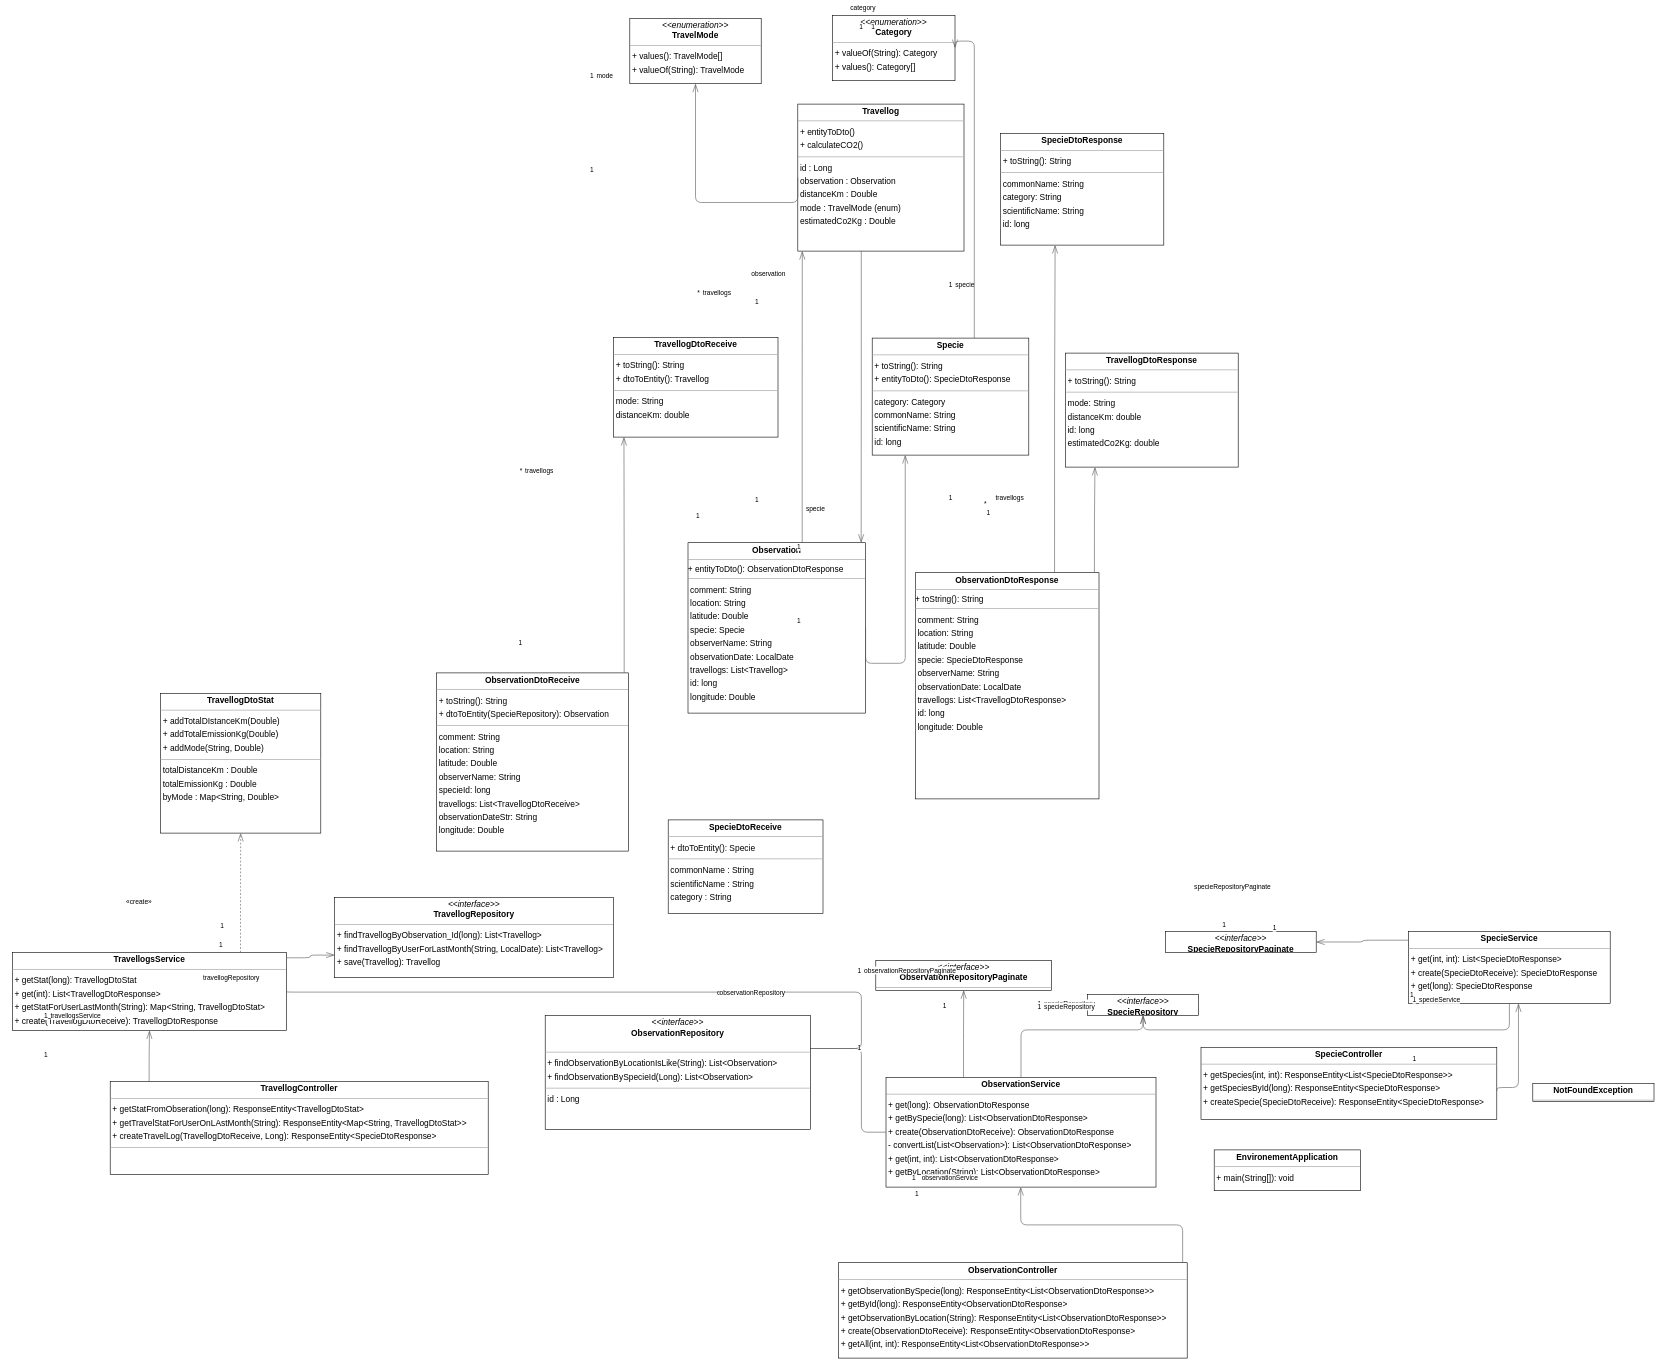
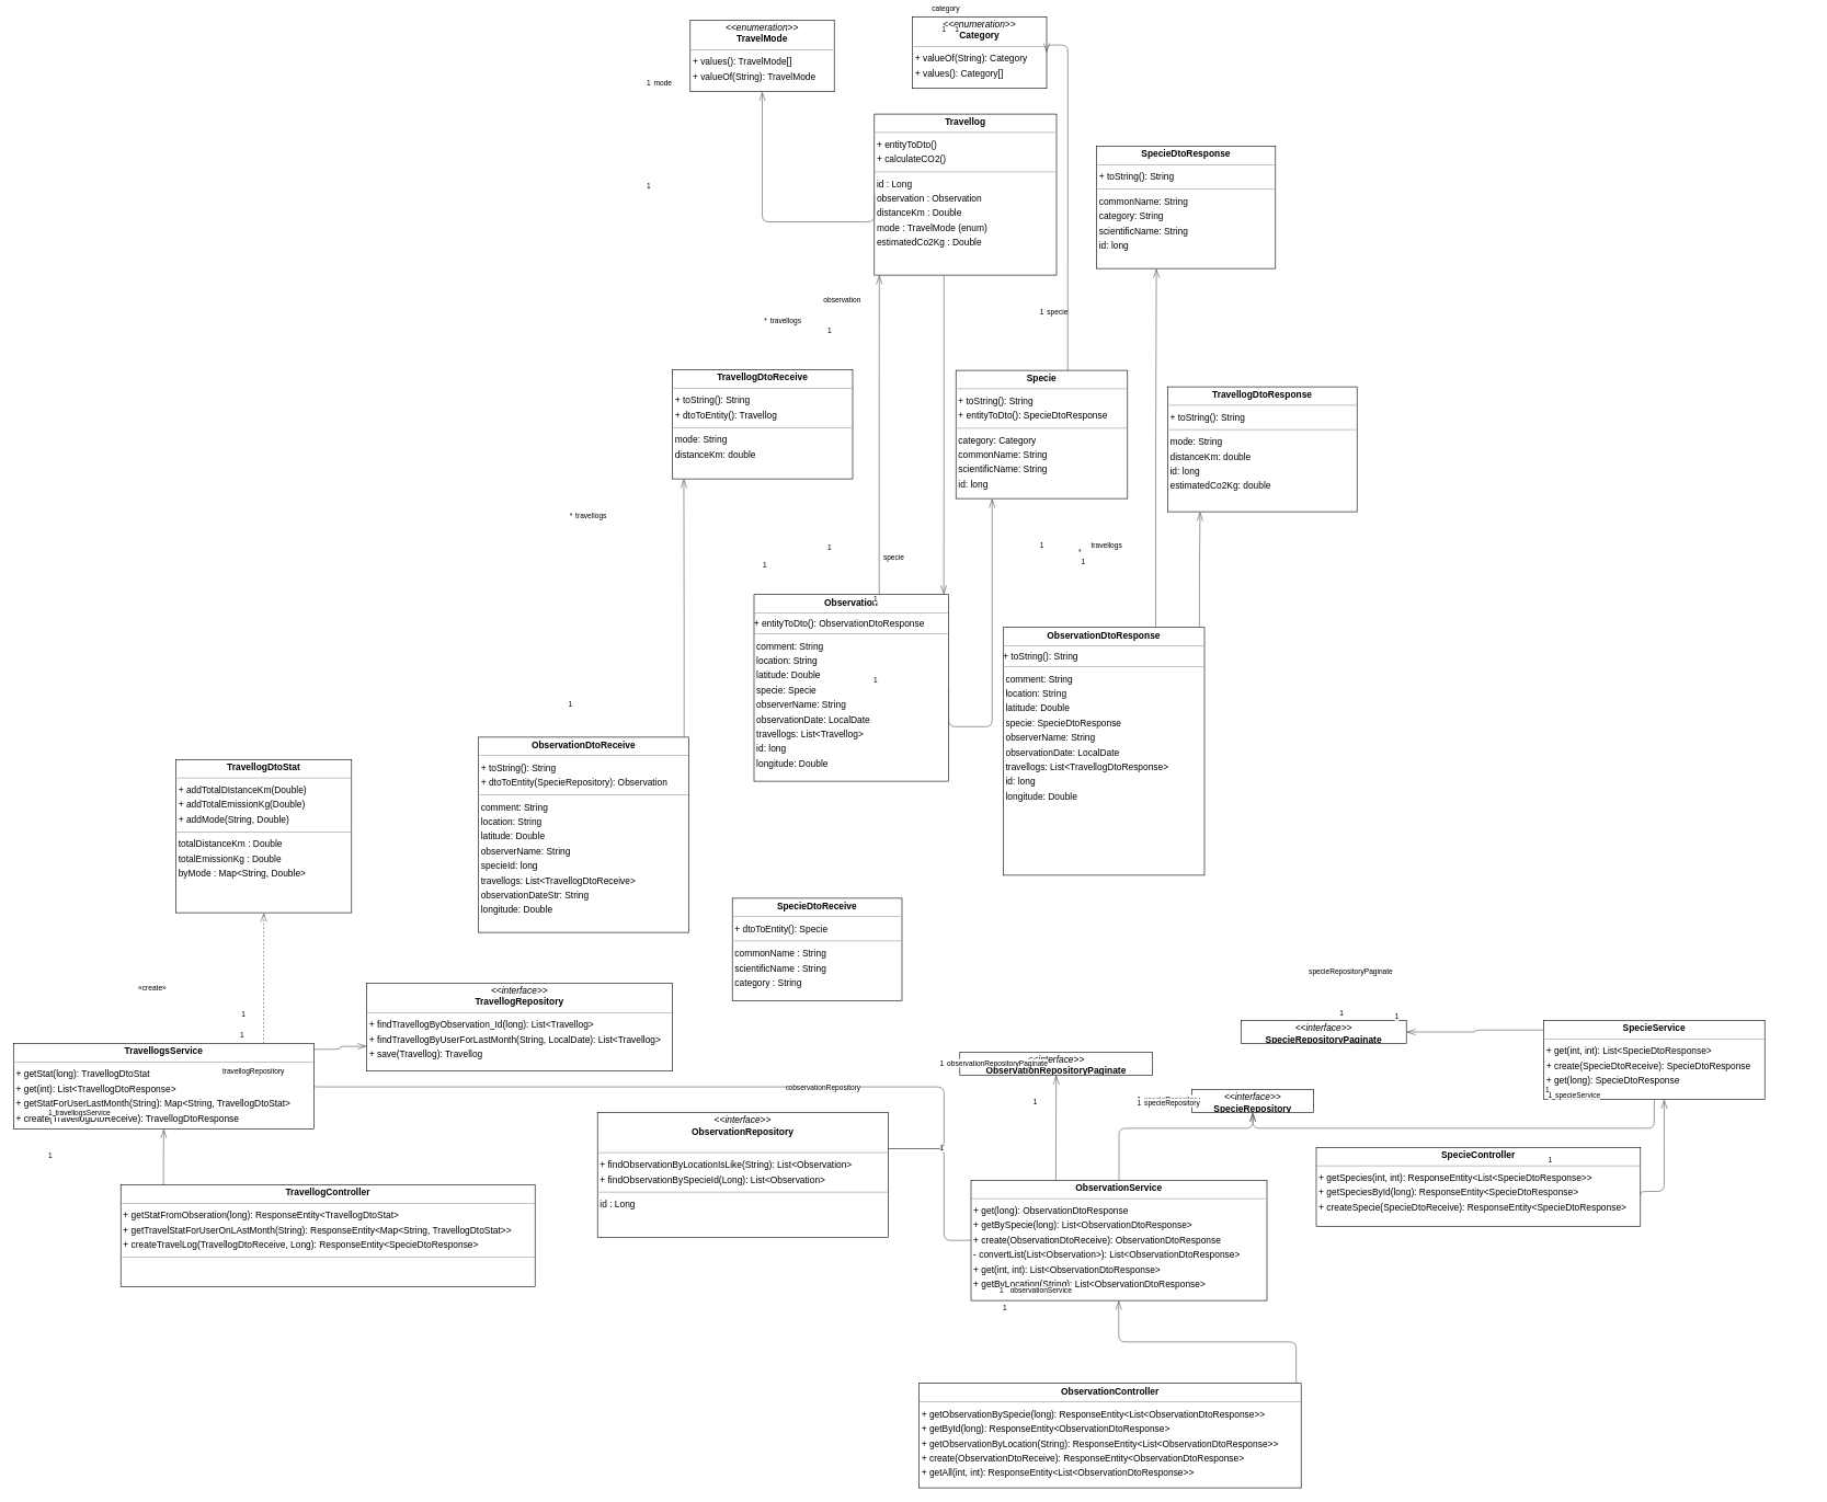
- <mxCell id="16" value="&lt;p style=&quot;margin:0px;margin-top:4px;text-align:center;&quot;&gt;&lt;i&gt;&amp;lt;&amp;lt;interface&amp;gt;&amp;gt;&lt;/i&gt;&lt;br/&gt;&lt;b&gt;SpecieRepositoryPaginate&lt;/b&gt;&lt;/p&gt;&lt;hr size=&quot;1&quot;/&gt;" style="verticalAlign=top;align=left;overflow=fill;fontSize=14;fontFamily=Helvetica;html=1;rounded=0;shadow=0;comic=0;labelBackgroundColor=none;strokeWidth=1;" vertex="1" parent="1"><mxGeometry x="1942" y="1547" width="251" height="35" as="geometry" /></mxCell>
+ <mxCell id="16" value="&lt;p style=&quot;margin:0px;margin-top:4px;text-align:center;&quot;&gt;&lt;i&gt;&amp;lt;&amp;lt;interface&amp;gt;&amp;gt;&lt;/i&gt;&lt;br/&gt;&lt;b&gt;SpecieRepositoryPaginate&lt;/b&gt;&lt;/p&gt;&lt;hr size=&quot;1&quot;/&gt;" style="verticalAlign=top;align=left;overflow=fill;fontSize=14;fontFamily=Helvetica;html=1;rounded=0;shadow=0;comic=0;labelBackgroundColor=none;strokeWidth=1;" vertex="1" parent="1"><mxGeometry x="1887" y="1547" width="251" height="35" as="geometry" /></mxCell>
- <mxCell id="9" value="&lt;p style=&quot;margin:0px;margin-top:4px;text-align:center;&quot;&gt;&lt;i&gt;&amp;lt;&amp;lt;interface&amp;gt;&amp;gt;&lt;/i&gt;&lt;br/&gt;&lt;b&gt;ObservationRepositoryPaginate&lt;/b&gt;&lt;/p&gt;&lt;hr size=&quot;1&quot;/&gt;" style="verticalAlign=top;align=left;overflow=fill;fontSize=14;fontFamily=Helvetica;html=1;rounded=0;shadow=0;comic=0;labelBackgroundColor=none;strokeWidth=1;" vertex="1" parent="1"><mxGeometry x="1459" y="1595" width="293" height="50" as="geometry" /></mxCell>
+ <mxCell id="9" value="&lt;p style=&quot;margin:0px;margin-top:4px;text-align:center;&quot;&gt;&lt;i&gt;&amp;lt;&amp;lt;interface&amp;gt;&amp;gt;&lt;/i&gt;&lt;br/&gt;&lt;b&gt;ObservationRepositoryPaginate&lt;/b&gt;&lt;/p&gt;&lt;hr size=&quot;1&quot;/&gt;" style="verticalAlign=top;align=left;overflow=fill;fontSize=14;fontFamily=Helvetica;html=1;rounded=0;shadow=0;comic=0;labelBackgroundColor=none;strokeWidth=1;" vertex="1" parent="1"><mxGeometry x="1459" y="1595" width="293" height="35" as="geometry" /></mxCell>
- <mxCell id="4" value="&lt;p style=&quot;margin:0px;margin-top:4px;text-align:center;&quot;&gt;&lt;b&gt;NotFoundException&lt;/b&gt;&lt;/p&gt;&lt;hr size=&quot;1&quot;/&gt;" style="verticalAlign=top;align=left;overflow=fill;fontSize=14;fontFamily=Helvetica;html=1;rounded=0;shadow=0;comic=0;labelBackgroundColor=none;strokeWidth=1;" vertex="1" parent="1"><mxGeometry x="2554" y="1800" width="202" height="30" as="geometry" /></mxCell>
- <mxCell id="3" value="&lt;p style=&quot;margin:0px;margin-top:4px;text-align:center;&quot;&gt;&lt;b&gt;EnvironementApplication&lt;/b&gt;&lt;/p&gt;&lt;hr size=&quot;1&quot;/&gt;&lt;p style=&quot;margin:0 0 0 4px;line-height:1.6;&quot;&gt;+ main(String[]): void&lt;/p&gt;" style="verticalAlign=top;align=left;overflow=fill;fontSize=14;fontFamily=Helvetica;html=1;rounded=0;shadow=0;comic=0;labelBackgroundColor=none;strokeWidth=1;" vertex="1" parent="1"><mxGeometry x="2023" y="1911" width="244" height="68" as="geometry" /></mxCell>
